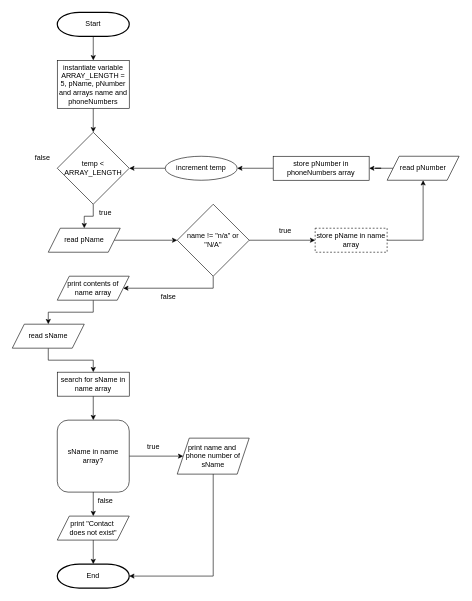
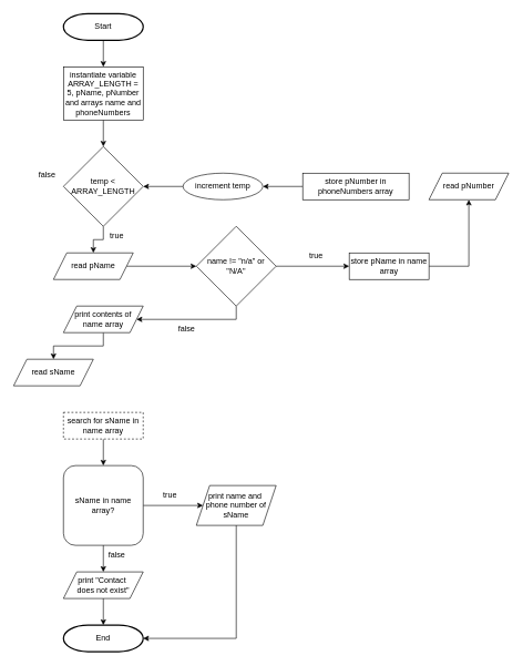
- <mxCell id="13" style="edgeStyle=orthogonalEdgeStyle;rounded=0;orthogonalLoop=1;jettySize=auto;html=1;exitX=0;exitY=0.5;exitDx=0;exitDy=0;entryX=1;entryY=0.5;entryDx=0;entryDy=0;" parent="1" source="14" target="18" edge="1"><mxGeometry relative="1" as="geometry" /></mxCell>
- <mxCell id="16" value="store pName in name array" style="rounded=0;whiteSpace=wrap;html=1;dashed=1;" parent="1" vertex="1"><mxGeometry x="525" y="380" width="120" height="40" as="geometry" /></mxCell>
+ <mxCell id="16" value="store pName in name array" style="rounded=0;whiteSpace=wrap;html=1;" parent="1" vertex="1"><mxGeometry x="525" y="380" width="120" height="40" as="geometry" /></mxCell>
- <mxCell id="23" style="edgeStyle=orthogonalEdgeStyle;rounded=0;orthogonalLoop=1;jettySize=auto;html=1;exitX=0.5;exitY=1;exitDx=0;exitDy=0;" parent="1" source="24" target="27" edge="1"><mxGeometry relative="1" as="geometry" /></mxCell>
- <mxCell id="27" value="search for sName in name array" style="rounded=0;whiteSpace=wrap;html=1;" parent="1" vertex="1"><mxGeometry x="95" y="620" width="120" height="40" as="geometry" /></mxCell>
+ <mxCell id="27" value="search for sName in name array" style="rounded=0;whiteSpace=wrap;html=1;dashed=1;" parent="1" vertex="1"><mxGeometry x="95" y="620" width="120" height="40" as="geometry" /></mxCell>
